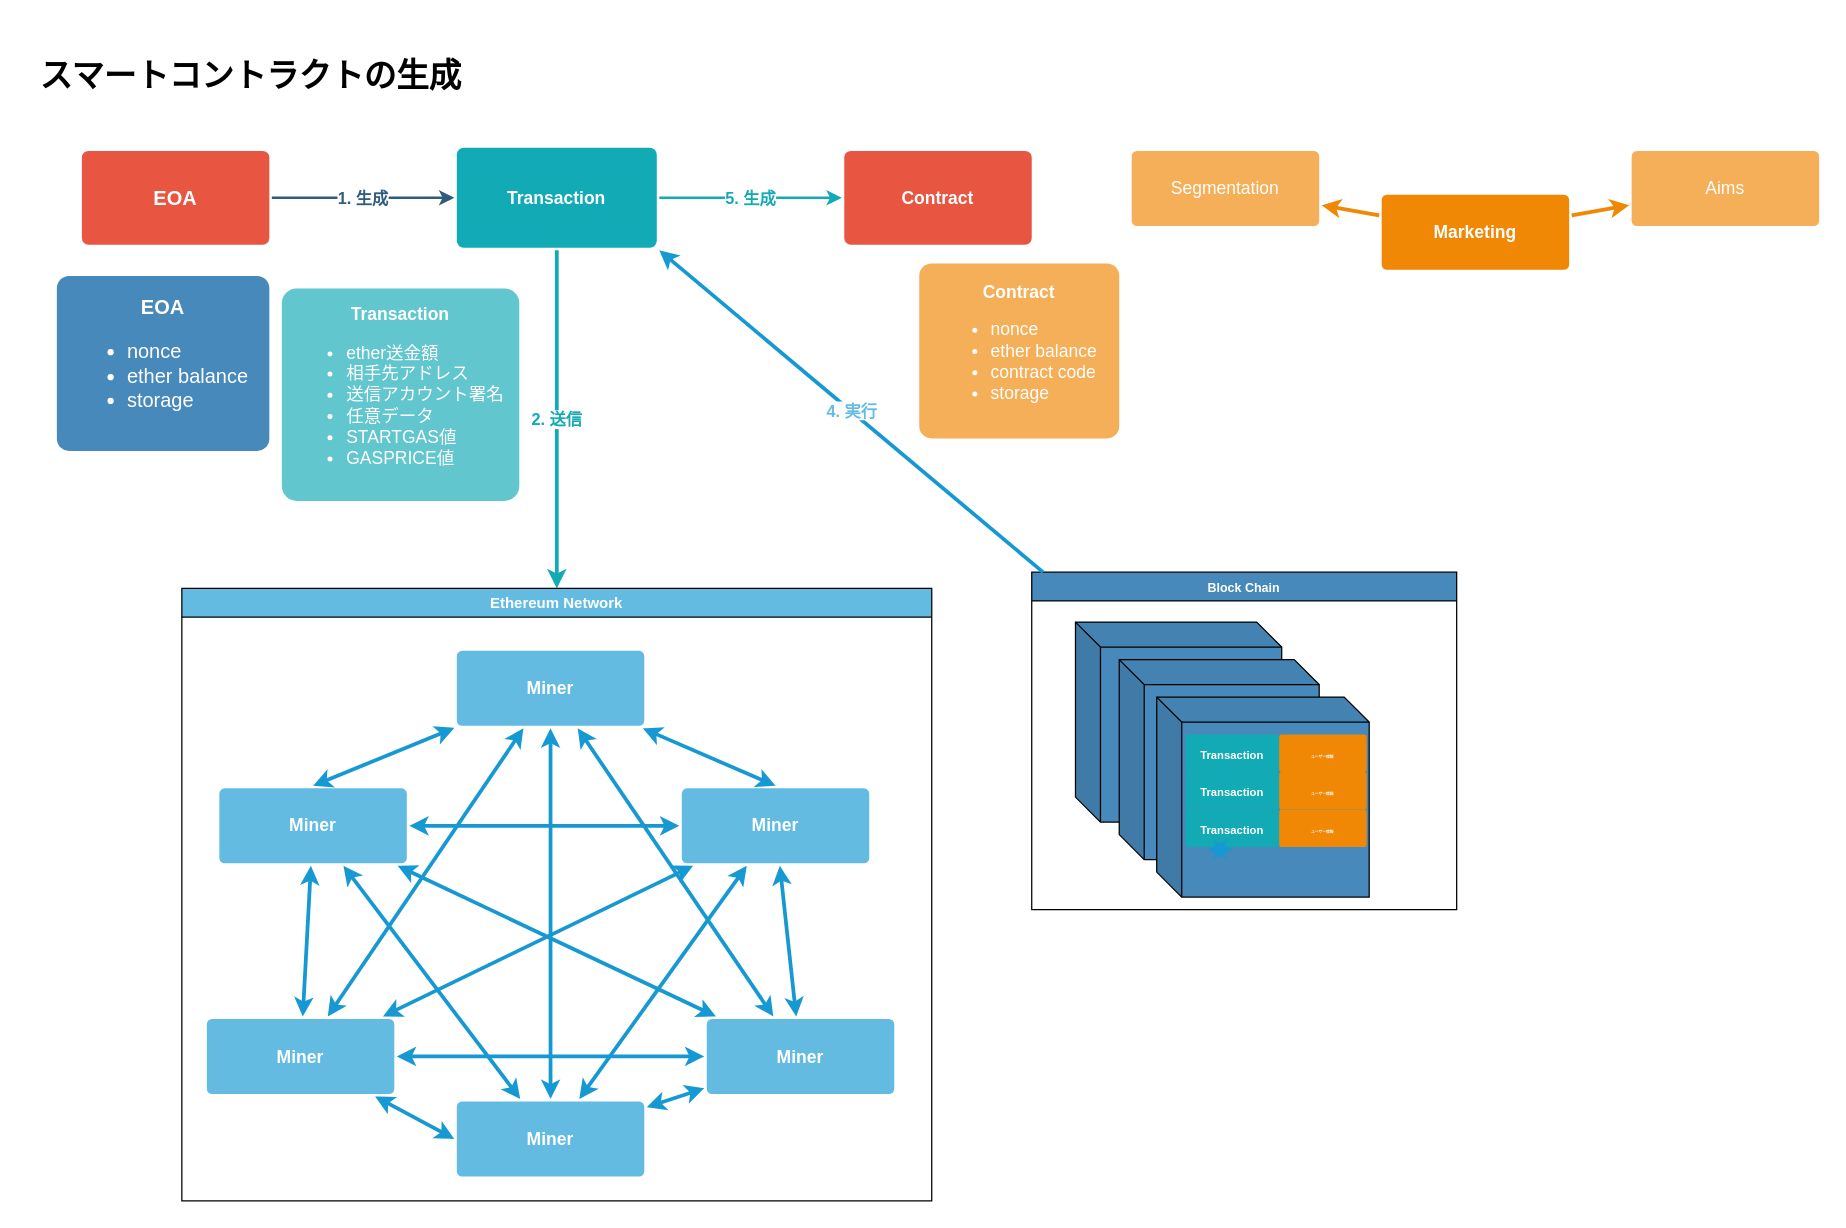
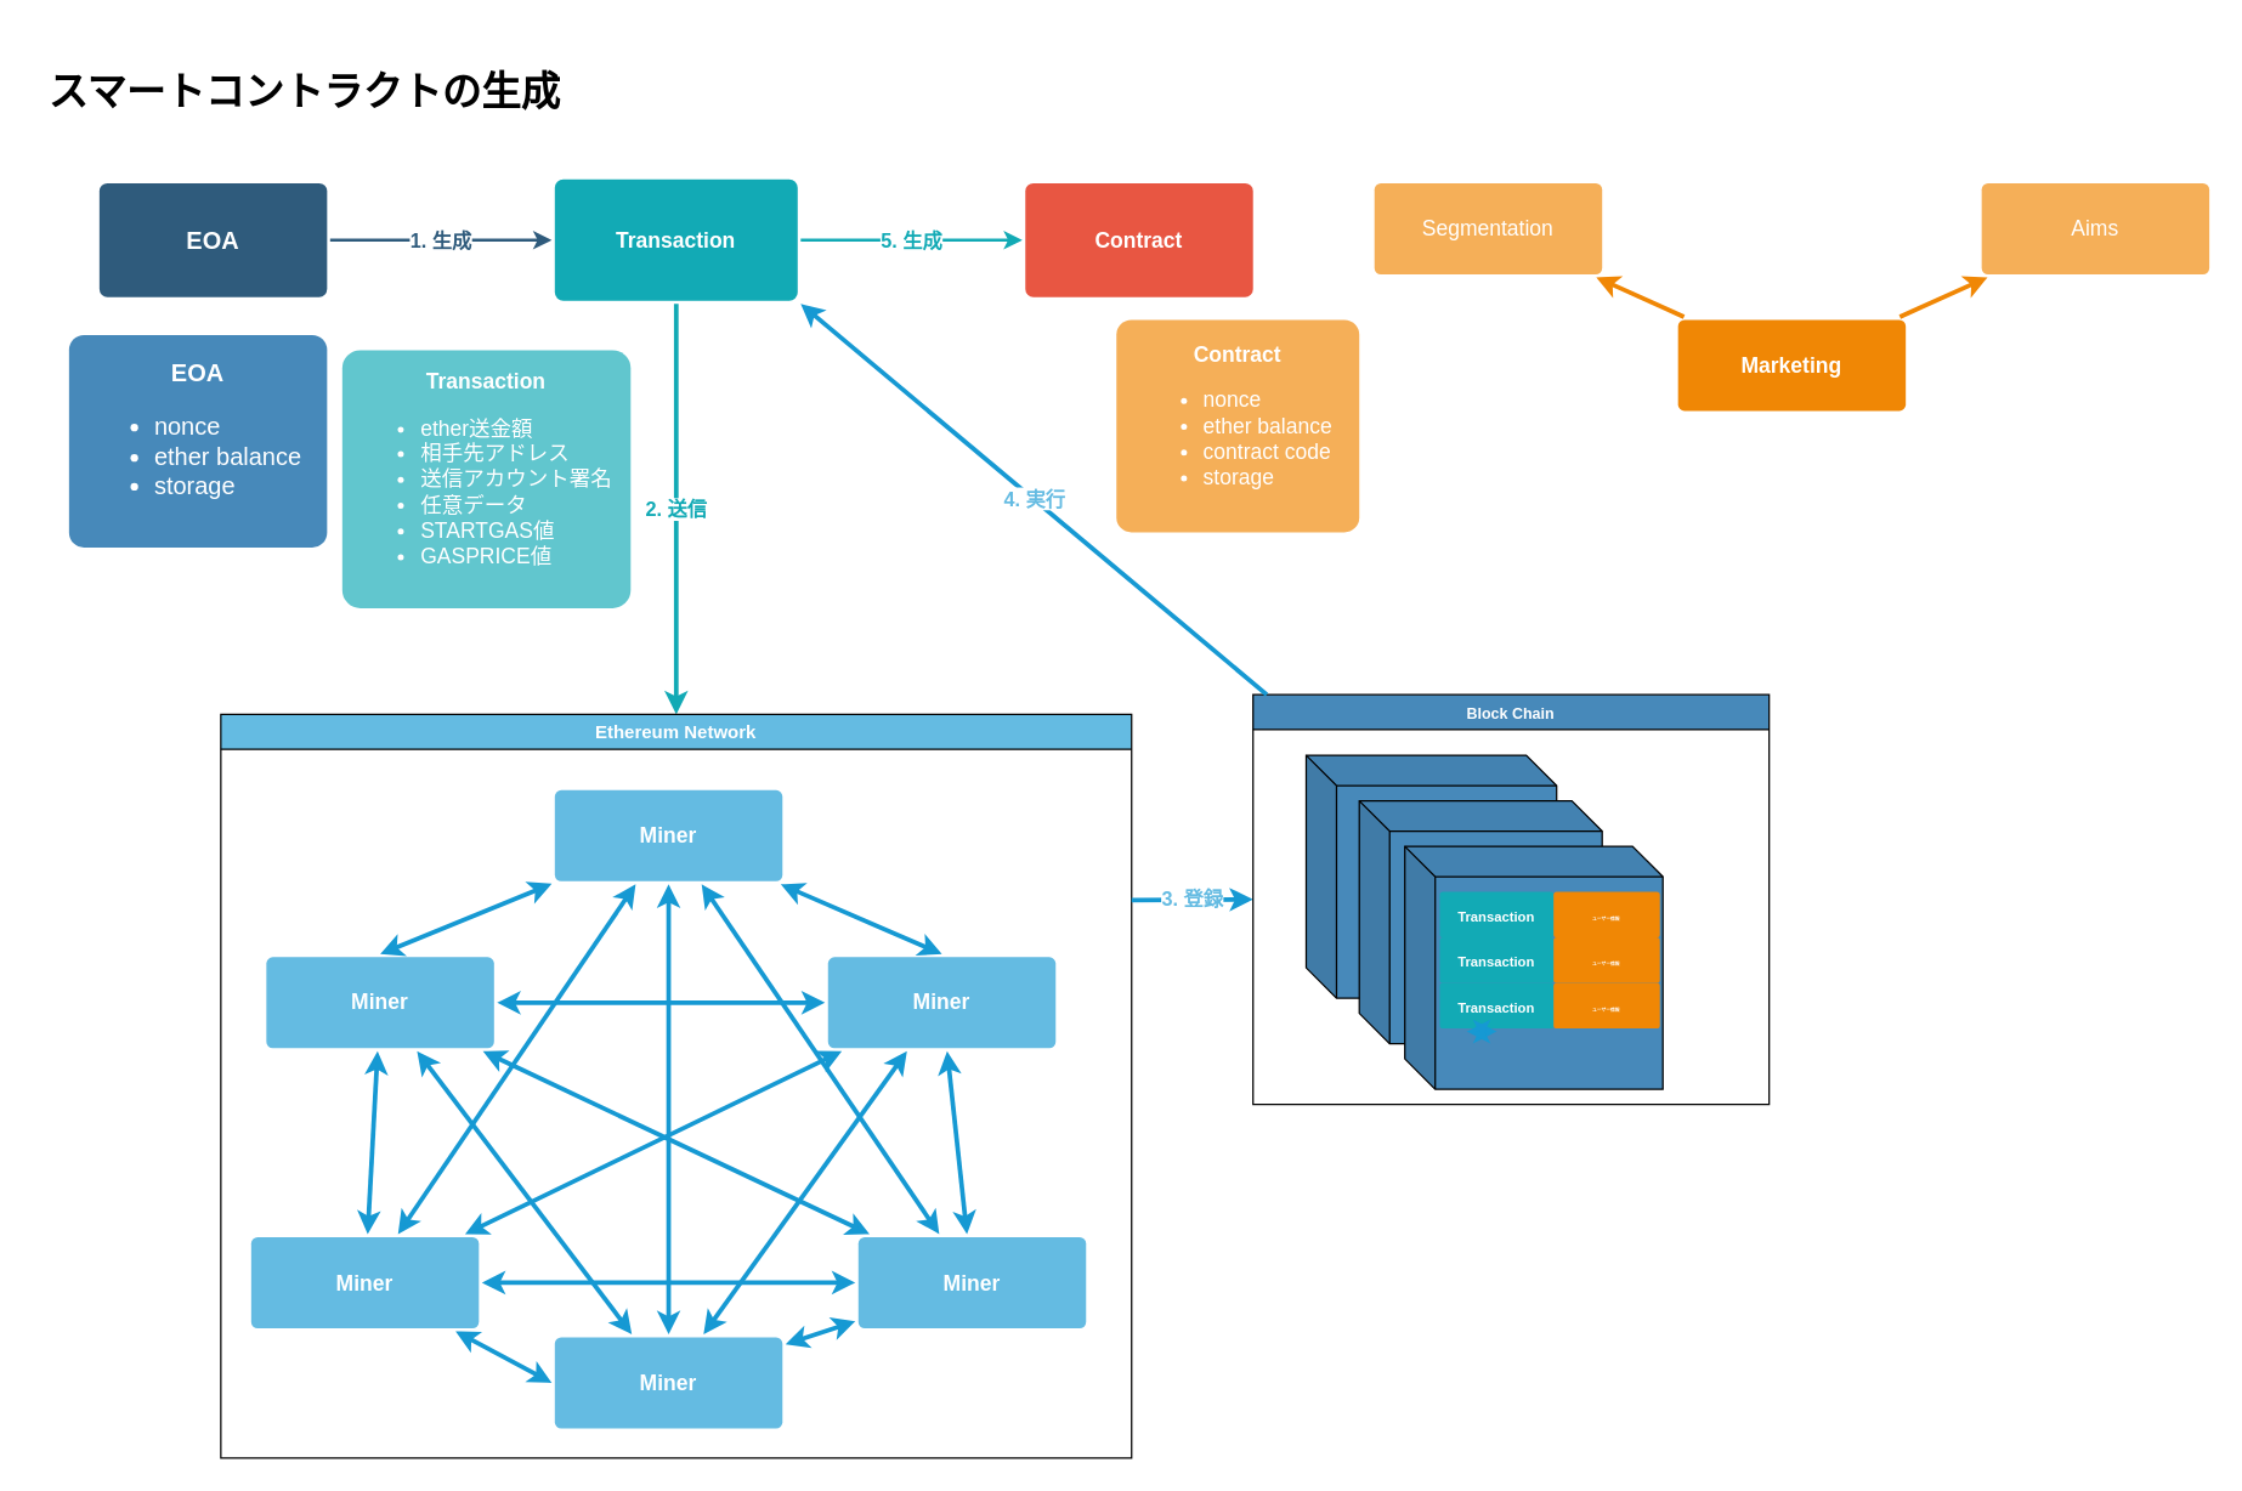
- <mxCell id="3" value="EOA" style="rounded=1;whiteSpace=wrap;html=1;shadow=0;labelBackgroundColor=none;strokeColor=none;strokeWidth=3;fillColor=#e85642;fontFamily=Helvetica;fontSize=16;fontColor=#FFFFFF;align=center;fontStyle=1;spacing=5;arcSize=7;perimeterSpacing=2;" parent="1" vertex="1"><mxGeometry x="65" y="120" width="150" height="75" as="geometry" /></mxCell>
+ <mxCell id="3" value="EOA" style="rounded=1;whiteSpace=wrap;html=1;shadow=0;labelBackgroundColor=none;strokeColor=none;strokeWidth=3;fillColor=#2F5B7C;fontFamily=Helvetica;fontSize=16;fontColor=#FFFFFF;align=center;fontStyle=1;spacing=5;arcSize=7;perimeterSpacing=2;" parent="1" vertex="1"><mxGeometry x="65" y="120" width="150" height="75" as="geometry" /></mxCell>
- <mxCell id="4" value="Marketing" style="rounded=1;whiteSpace=wrap;html=1;shadow=0;labelBackgroundColor=none;strokeColor=none;strokeWidth=3;fillColor=#F08705;fontFamily=Helvetica;fontSize=14;fontColor=#FFFFFF;align=center;spacing=5;fontStyle=1;arcSize=7;perimeterSpacing=2;" parent="1" vertex="1"><mxGeometry x="1105" y="155" width="150" height="60" as="geometry" /></mxCell>
+ <mxCell id="4" value="Marketing" style="rounded=1;whiteSpace=wrap;html=1;shadow=0;labelBackgroundColor=none;strokeColor=none;strokeWidth=3;fillColor=#F08705;fontFamily=Helvetica;fontSize=14;fontColor=#FFFFFF;align=center;spacing=5;fontStyle=1;arcSize=7;perimeterSpacing=2;" parent="1" vertex="1"><mxGeometry x="1105" y="210" width="150" height="60" as="geometry" /></mxCell>
+ <mxCell id="39" value="3. 登録" style="edgeStyle=none;rounded=0;orthogonalLoop=1;jettySize=auto;html=1;exitX=1;exitY=0.25;exitDx=0;exitDy=0;entryX=0;entryY=0.5;entryDx=0;entryDy=0;labelBackgroundColor=#FFFFFF;strokeColor=#1699D3;strokeWidth=3;fontSize=13;fontColor=#64BBE2;startArrow=none;startFill=0;fontStyle=1" edge="1" parent="1" source="35" target="60"><mxGeometry relative="1" as="geometry" /></mxCell>
